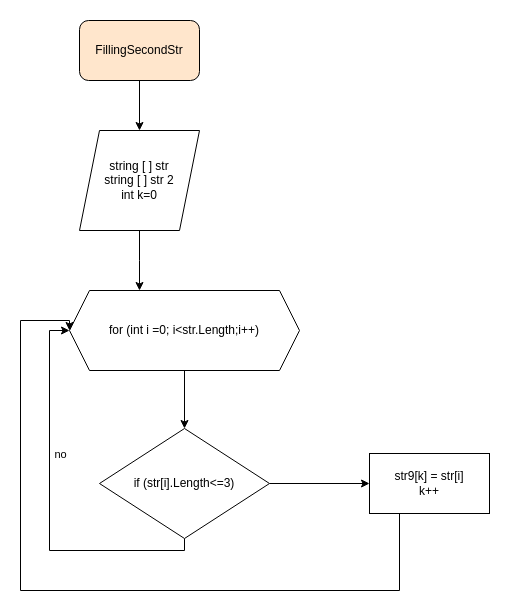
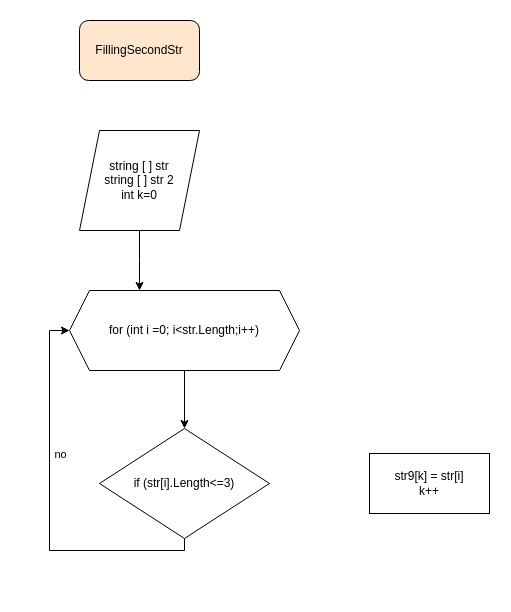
- <mxCell id="12" value="" style="edgeStyle=orthogonalEdgeStyle;rounded=0;orthogonalLoop=1;jettySize=auto;html=1;" edge="1" parent="1" source="13" target="3"><mxGeometry relative="1" as="geometry" /></mxCell>
- <mxCell id="4" value="" style="edgeStyle=orthogonalEdgeStyle;rounded=0;orthogonalLoop=1;jettySize=auto;html=1;" edge="1" parent="1" source="7" target="9"><mxGeometry relative="1" as="geometry" /></mxCell>
- <mxCell id="8" style="edgeStyle=orthogonalEdgeStyle;rounded=0;orthogonalLoop=1;jettySize=auto;html=1;entryX=0;entryY=0.5;entryDx=0;entryDy=0;" edge="1" parent="1" source="9" target="11"><mxGeometry relative="1" as="geometry"><mxPoint x="49" y="320" as="targetPoint" /><Array as="points"><mxPoint x="399" y="590" /><mxPoint x="20" y="590" /><mxPoint x="20" y="320" /><mxPoint x="69" y="320" /></Array></mxGeometry></mxCell>
